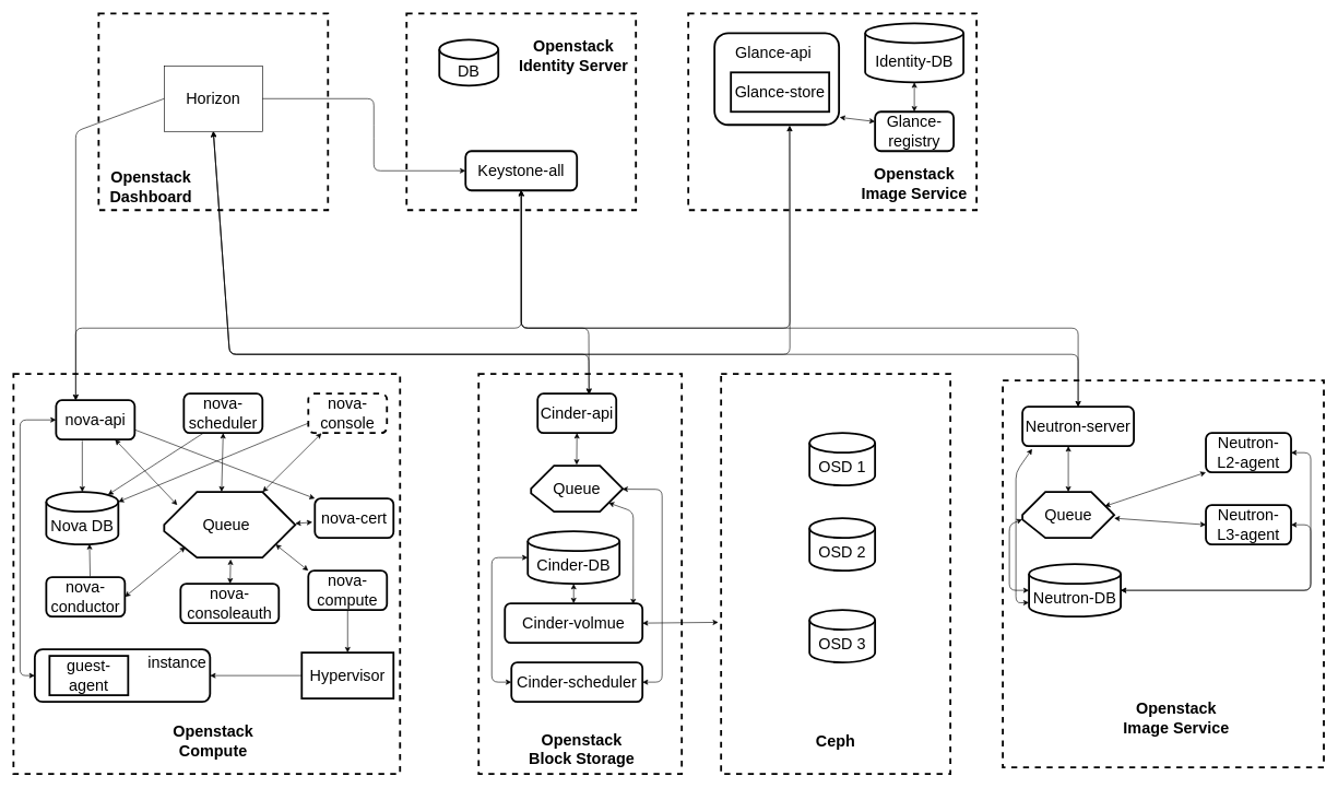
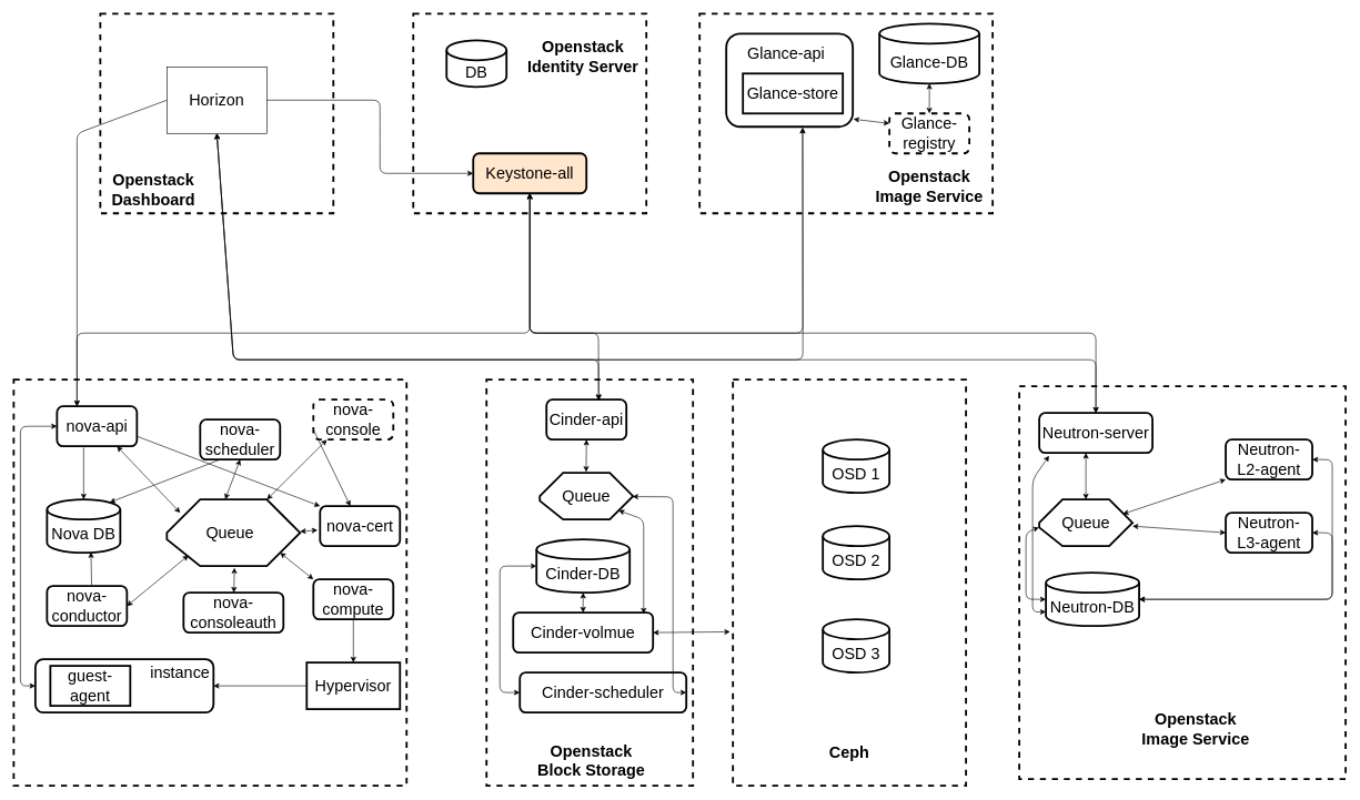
- <mxCell id="62" value="Identity-DB" style="shape=cylinder3;whiteSpace=wrap;html=1;boundedLbl=1;backgroundOutline=1;size=15;fontSize=24;strokeWidth=3;" vertex="1" parent="1"><mxGeometry x="1320" y="35" width="150" height="90" as="geometry" /></mxCell>
+ <mxCell id="62" value="Glance-DB" style="shape=cylinder3;whiteSpace=wrap;html=1;boundedLbl=1;backgroundOutline=1;size=15;fontSize=24;strokeWidth=3;" vertex="1" parent="1"><mxGeometry x="1320" y="35" width="150" height="90" as="geometry" /></mxCell>
- <mxCell id="63" value="Glance-registry" style="rounded=1;whiteSpace=wrap;html=1;fontSize=24;strokeWidth=3;" vertex="1" parent="1"><mxGeometry x="1335" y="170" width="120" height="60" as="geometry" /></mxCell>
+ <mxCell id="63" value="Glance-registry" style="rounded=1;whiteSpace=wrap;html=1;fontSize=24;strokeWidth=3;dashed=1;" vertex="1" parent="1"><mxGeometry x="1335" y="170" width="120" height="60" as="geometry" /></mxCell>
- <mxCell id="7" value="Keystone-all" style="rounded=1;whiteSpace=wrap;html=1;fontSize=24;strokeWidth=3;" vertex="1" parent="1"><mxGeometry x="710" y="230" width="170" height="60" as="geometry" /></mxCell>
+ <mxCell id="7" value="Keystone-all" style="rounded=1;whiteSpace=wrap;html=1;fontSize=24;strokeWidth=3;fillColor=#ffe6cc;" vertex="1" parent="1"><mxGeometry x="710" y="230" width="170" height="60" as="geometry" /></mxCell>
- <mxCell id="15" value="nova-scheduler" style="rounded=1;whiteSpace=wrap;html=1;fontSize=24;strokeWidth=3;" vertex="1" parent="1"><mxGeometry x="280" y="600" width="120" height="60" as="geometry" /></mxCell>
+ <mxCell id="15" value="nova-scheduler" style="rounded=1;whiteSpace=wrap;html=1;fontSize=24;strokeWidth=3;" vertex="1" parent="1"><mxGeometry x="300" y="630" width="120" height="60" as="geometry" /></mxCell>
- <mxCell id="41" value="" style="endArrow=classic;html=1;rounded=0;fontSize=24;entryX=1;entryY=0;entryDx=0;entryDy=15;entryPerimeter=0;exitX=0;exitY=0.75;exitDx=0;exitDy=0;" edge="1" parent="1" source="16" target="13"><mxGeometry width="50" height="50" relative="1" as="geometry"><mxPoint x="440" y="870" as="sourcePoint" /><mxPoint x="490" y="820" as="targetPoint" /></mxGeometry></mxCell>
+ <mxCell id="41" value="" style="endArrow=classic;html=1;rounded=0;fontSize=24;exitX=0;exitY=0.75;exitDx=0;exitDy=0;" edge="1" parent="1" source="16" target="35"><mxGeometry width="50" height="50" relative="1" as="geometry"><mxPoint x="440" y="870" as="sourcePoint" /><mxPoint x="490" y="820" as="targetPoint" /></mxGeometry></mxCell>
- <mxCell id="49" value="Cinder-scheduler" style="rounded=1;whiteSpace=wrap;html=1;fontSize=24;strokeWidth=3;" vertex="1" parent="1"><mxGeometry x="780" y="1010" width="200" height="60" as="geometry" /></mxCell>
+ <mxCell id="49" value="Cinder-scheduler" style="rounded=1;whiteSpace=wrap;html=1;fontSize=24;strokeWidth=3;" vertex="1" parent="1"><mxGeometry x="780" y="1010" width="250" height="60" as="geometry" /></mxCell>
- <mxCell id="26" value="&lt;b&gt;Openstack Compute&lt;/b&gt;" style="text;html=1;strokeColor=none;fillColor=none;align=center;verticalAlign=middle;whiteSpace=wrap;rounded=0;fontSize=24;" vertex="1" parent="1"><mxGeometry x="230" y="1090" width="190" height="80" as="geometry" /></mxCell>
